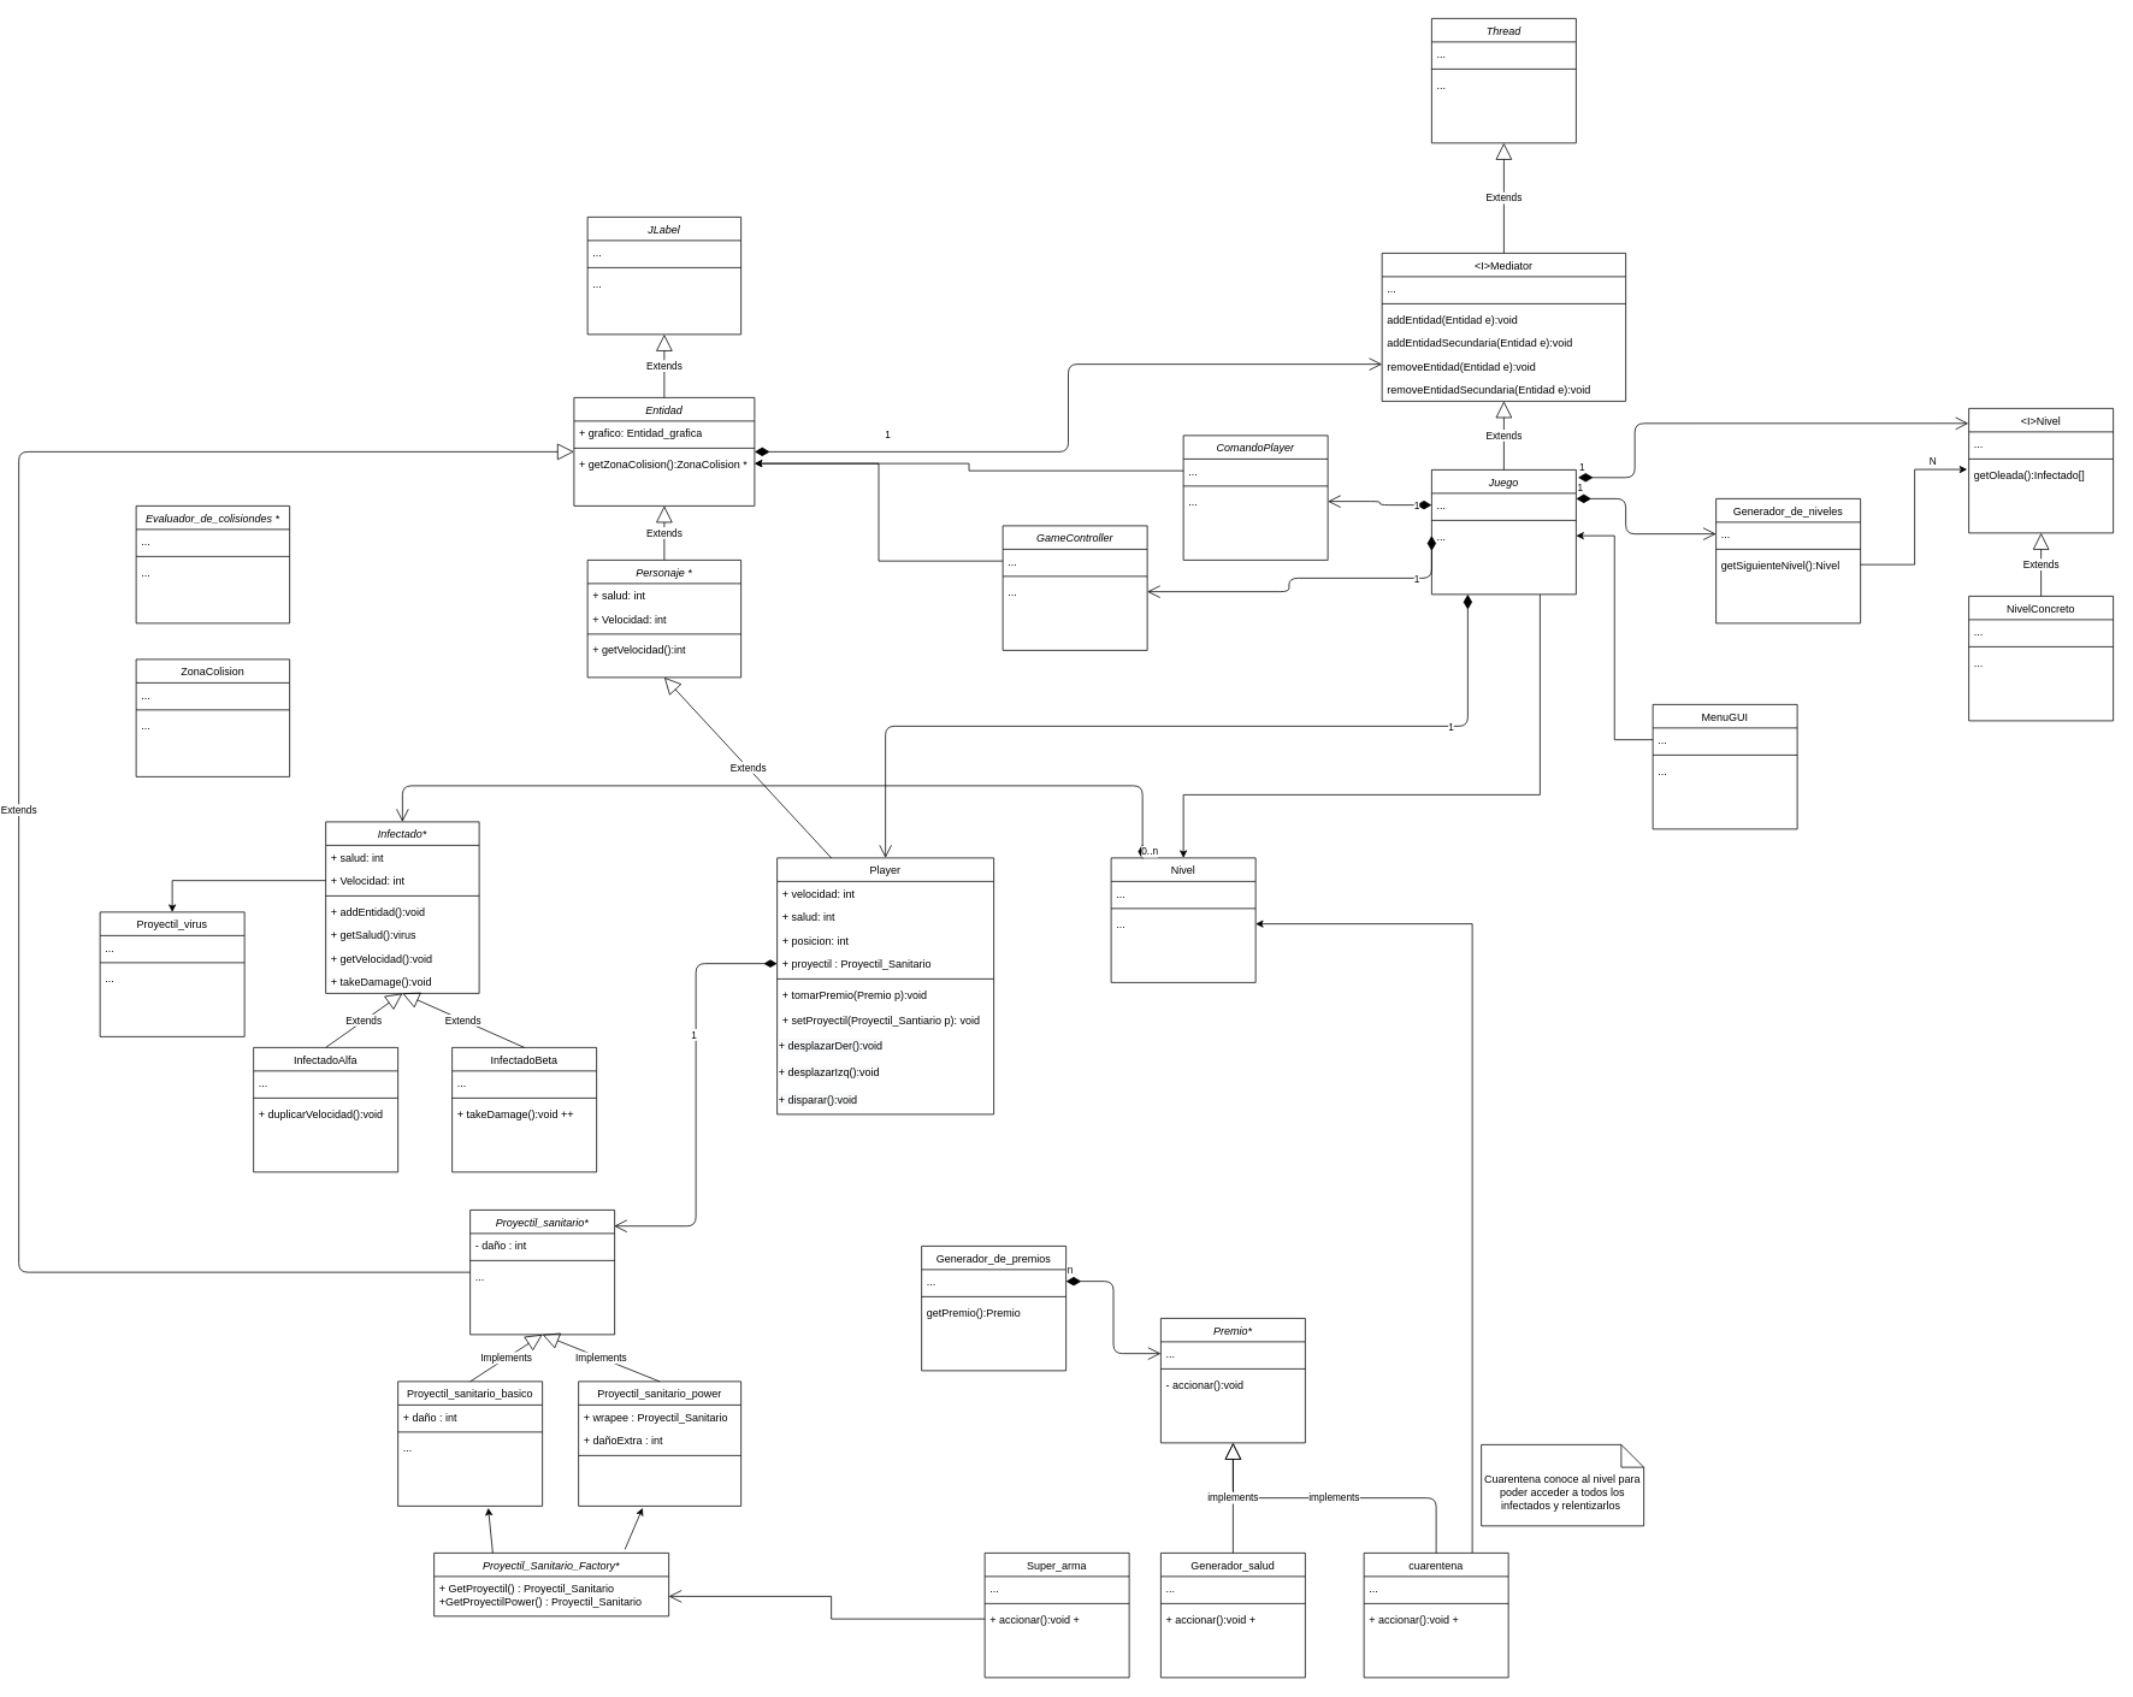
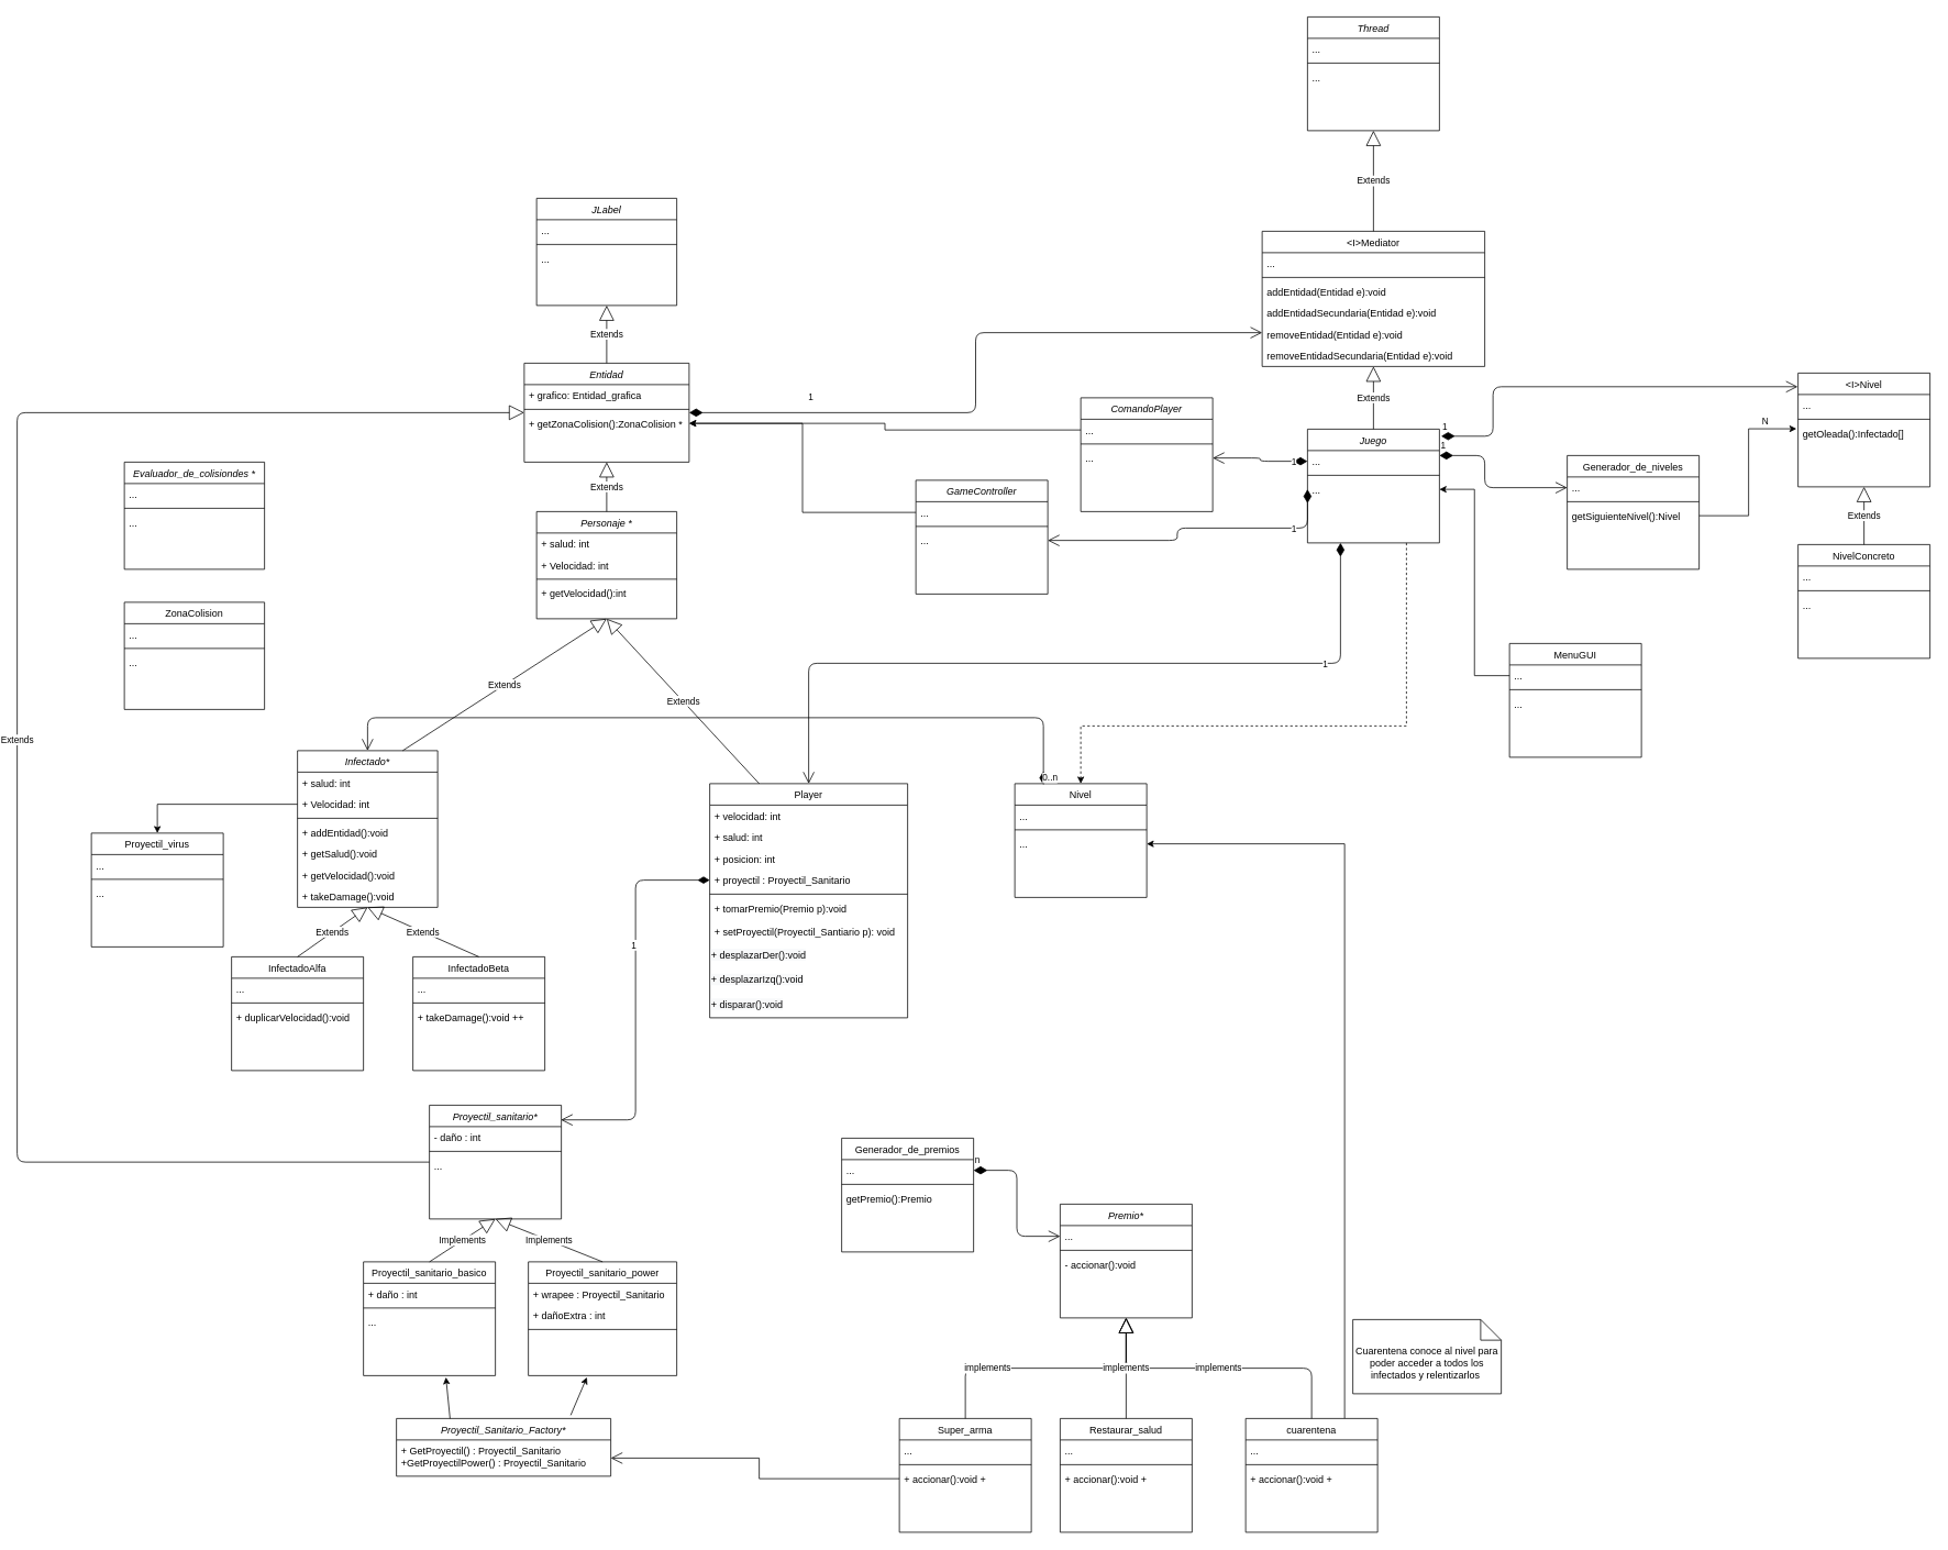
+ <mxCell id="112" value="Extends" style="endArrow=block;endSize=16;endFill=0;html=1;entryX=0.5;entryY=1;entryDx=0;entryDy=0;exitX=0.75;exitY=0;exitDx=0;exitDy=0;" parent="1" source="10" target="100" edge="1"><mxGeometry width="160" relative="1" as="geometry"><mxPoint x="930" y="960" as="sourcePoint" /><mxPoint x="745" y="760" as="targetPoint" /></mxGeometry></mxCell>
- <mxCell id="82" style="edgeStyle=orthogonalEdgeStyle;rounded=0;orthogonalLoop=1;jettySize=auto;html=1;entryX=0.5;entryY=0;entryDx=0;entryDy=0;exitX=0.75;exitY=1;exitDx=0;exitDy=0;" parent="1" source="83" target="2" edge="1"><mxGeometry relative="1" as="geometry"><Array as="points"><mxPoint x="1705" y="880" /><mxPoint x="1310" y="880" /></Array></mxGeometry></mxCell>
+ <mxCell id="82" style="edgeStyle=orthogonalEdgeStyle;rounded=0;orthogonalLoop=1;jettySize=auto;html=1;entryX=0.5;entryY=0;entryDx=0;entryDy=0;exitX=0.75;exitY=1;exitDx=0;exitDy=0;dashed=1;" parent="1" source="83" target="2" edge="1"><mxGeometry relative="1" as="geometry"><Array as="points"><mxPoint x="1705" y="880" /><mxPoint x="1310" y="880" /></Array></mxGeometry></mxCell>
- <mxCell id="15" value="+ getSalud():virus" style="text;align=left;verticalAlign=top;spacingLeft=4;spacingRight=4;overflow=hidden;rotatable=0;points=[[0,0.5],[1,0.5]];portConstraint=eastwest;" parent="10" vertex="1"><mxGeometry y="112" width="170" height="26" as="geometry" /></mxCell>
+ <mxCell id="15" value="+ getSalud():void" style="text;align=left;verticalAlign=top;spacingLeft=4;spacingRight=4;overflow=hidden;rotatable=0;points=[[0,0.5],[1,0.5]];portConstraint=eastwest;" parent="10" vertex="1"><mxGeometry y="112" width="170" height="26" as="geometry" /></mxCell>
+ <mxCell id="75" value="implements" style="endArrow=block;endSize=16;endFill=0;html=1;exitX=0.5;exitY=0;exitDx=0;exitDy=0;entryX=0.5;entryY=1;entryDx=0;entryDy=0;edgeStyle=orthogonalEdgeStyle;" parent="1" source="71" target="61" edge="1"><mxGeometry x="-0.444" width="160" relative="1" as="geometry"><mxPoint x="1445" y="1712" as="sourcePoint" /><mxPoint x="1550" y="1650" as="targetPoint" /><mxPoint as="offset" /></mxGeometry></mxCell>
- <mxCell id="76" value="Generador_salud" style="swimlane;fontStyle=0;align=center;verticalAlign=top;childLayout=stackLayout;horizontal=1;startSize=26;horizontalStack=0;resizeParent=1;resizeLast=0;collapsible=1;marginBottom=0;rounded=0;shadow=0;strokeWidth=1;" parent="1" vertex="1"><mxGeometry x="1285" y="1720" width="160" height="138" as="geometry"><mxRectangle x="230" y="140" width="160" height="26" as="alternateBounds" /></mxGeometry></mxCell>
+ <mxCell id="76" value="Restaurar_salud" style="swimlane;fontStyle=0;align=center;verticalAlign=top;childLayout=stackLayout;horizontal=1;startSize=26;horizontalStack=0;resizeParent=1;resizeLast=0;collapsible=1;marginBottom=0;rounded=0;shadow=0;strokeWidth=1;" parent="1" vertex="1"><mxGeometry x="1285" y="1720" width="160" height="138" as="geometry"><mxRectangle x="230" y="140" width="160" height="26" as="alternateBounds" /></mxGeometry></mxCell>
